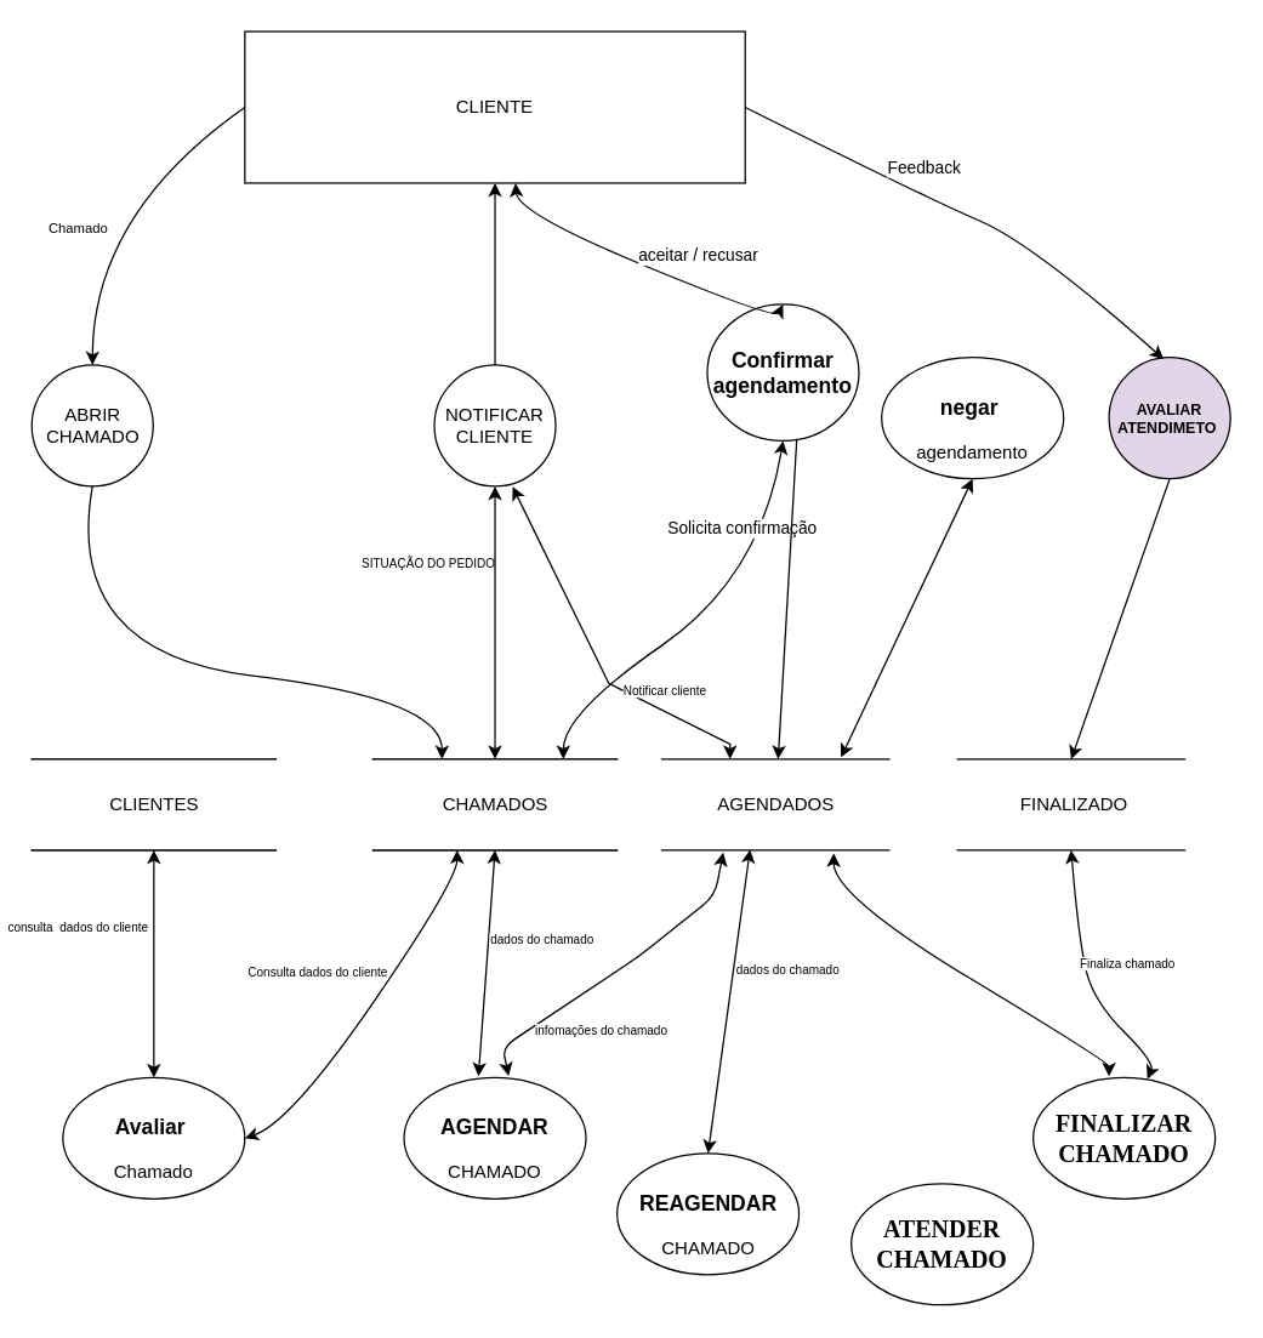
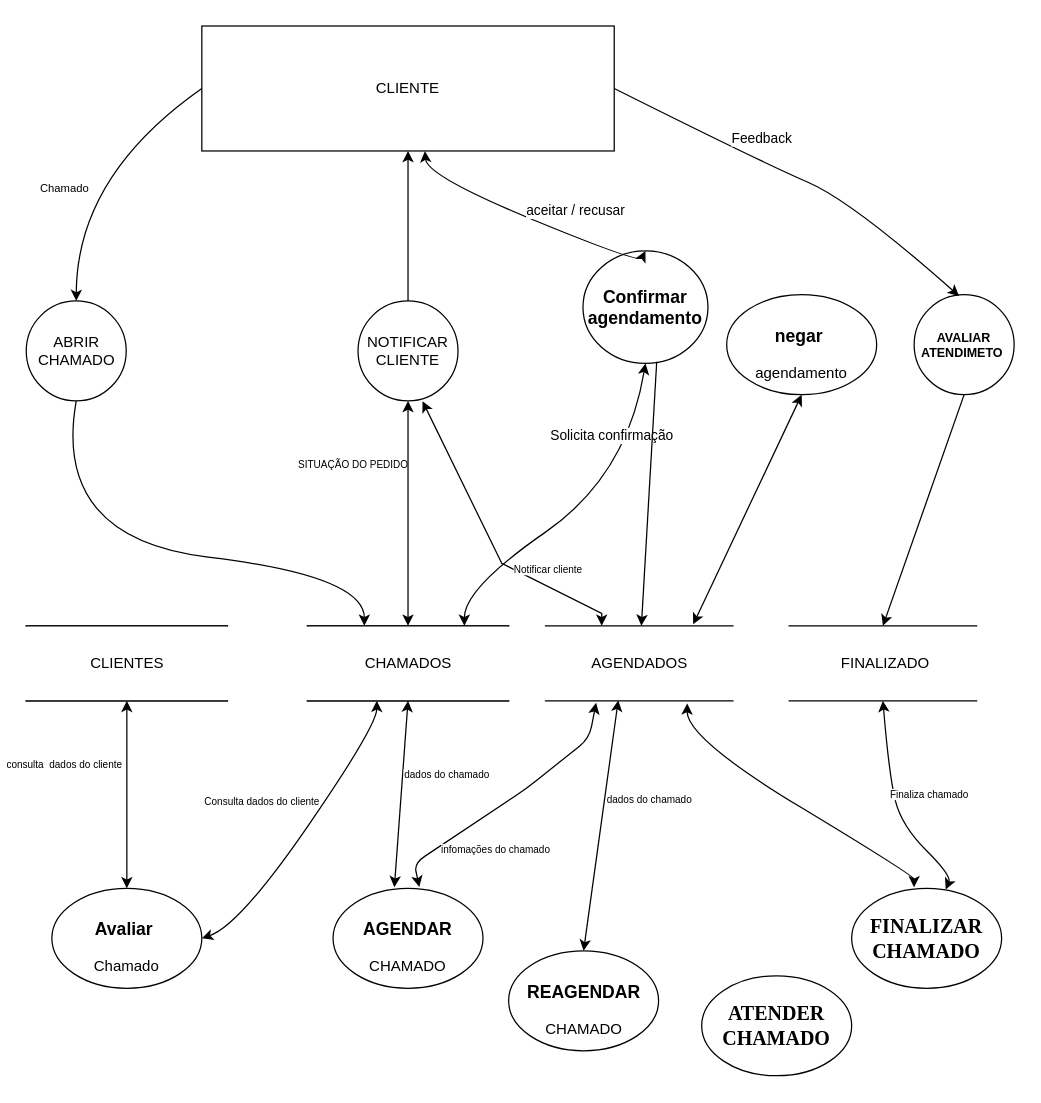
- <mxCell id="6" value="AVALIAR ATENDIMETO&amp;nbsp;" style="ellipse;whiteSpace=wrap;html=1;aspect=fixed;fontSize=10;fontStyle=1;fillColor=#e1d5e7;" vertex="1" parent="1"><mxGeometry x="731" y="235" width="80" height="80" as="geometry" /></mxCell>
+ <mxCell id="6" value="AVALIAR ATENDIMETO&amp;nbsp;" style="ellipse;whiteSpace=wrap;html=1;aspect=fixed;fontSize=10;fontStyle=1;" vertex="1" parent="1"><mxGeometry x="731" y="235" width="80" height="80" as="geometry" /></mxCell>
